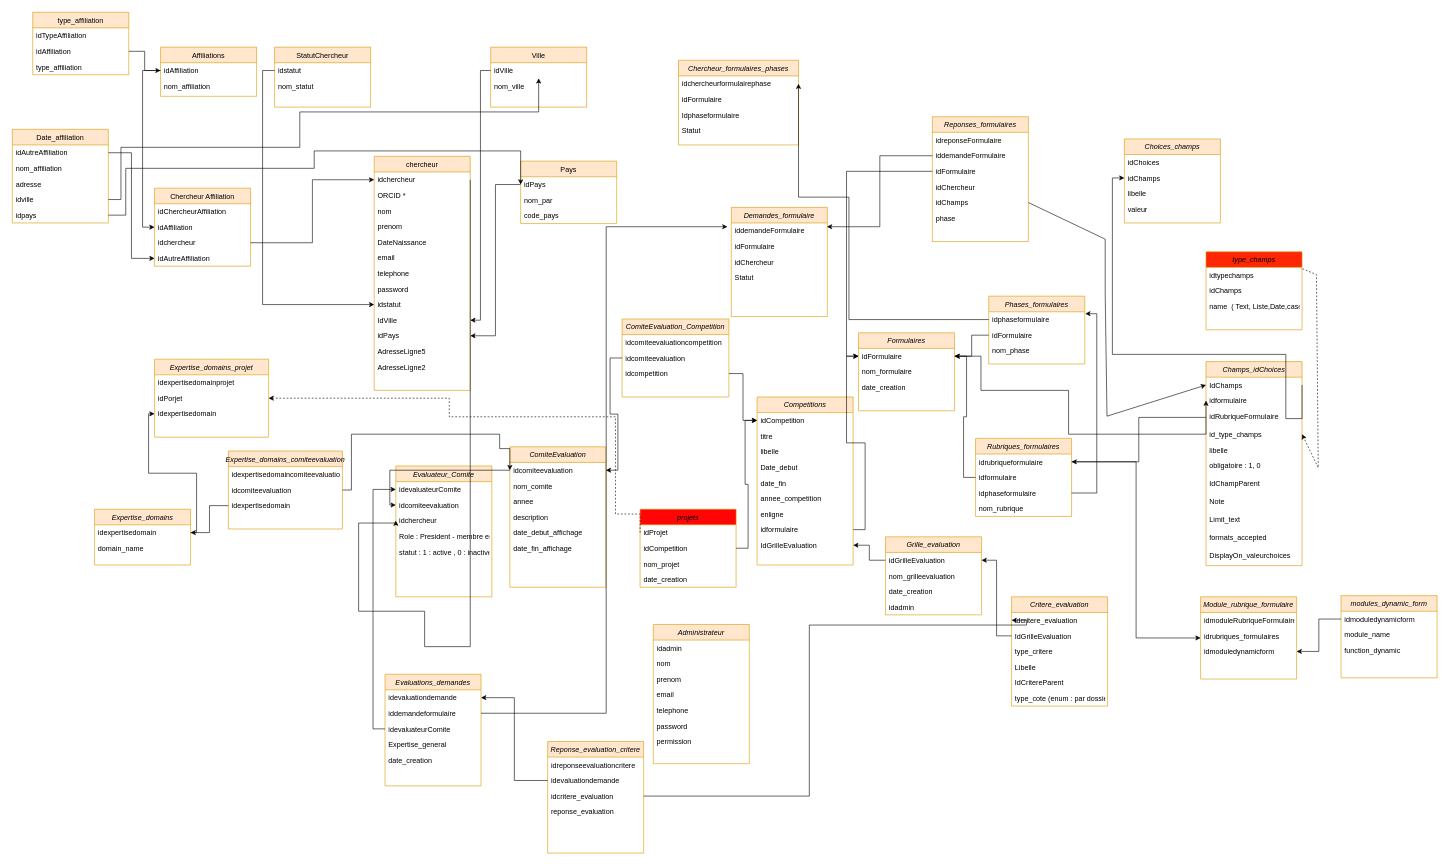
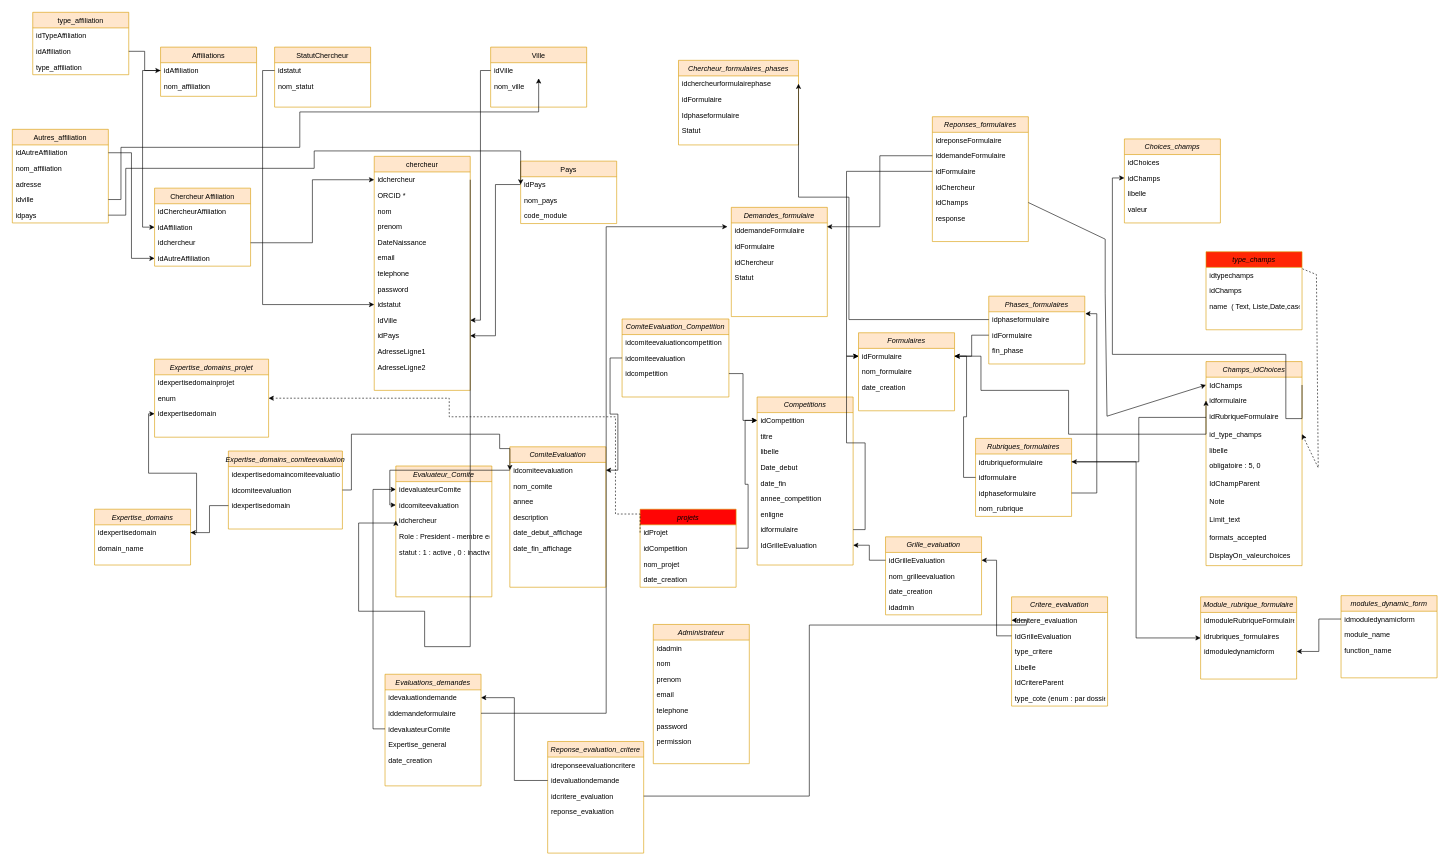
- <mxCell id="140" value="Date_affiliation" style="swimlane;fontStyle=0;align=center;verticalAlign=top;childLayout=stackLayout;horizontal=1;startSize=26;horizontalStack=0;resizeParent=1;resizeLast=0;collapsible=1;marginBottom=0;rounded=0;shadow=0;strokeWidth=1;fillColor=#ffe6cc;strokeColor=#d79b00;" parent="1" vertex="1"><mxGeometry x="20" y="215" width="160" height="156" as="geometry"><mxRectangle x="-290" y="-940" width="160" height="26" as="alternateBounds" /></mxGeometry></mxCell>
+ <mxCell id="140" value="Autres_affiliation" style="swimlane;fontStyle=0;align=center;verticalAlign=top;childLayout=stackLayout;horizontal=1;startSize=26;horizontalStack=0;resizeParent=1;resizeLast=0;collapsible=1;marginBottom=0;rounded=0;shadow=0;strokeWidth=1;fillColor=#ffe6cc;strokeColor=#d79b00;" parent="1" vertex="1"><mxGeometry x="20" y="215" width="160" height="156" as="geometry"><mxRectangle x="-290" y="-940" width="160" height="26" as="alternateBounds" /></mxGeometry></mxCell>
- <mxCell id="36" value="nom_par" style="text;align=left;verticalAlign=top;spacingLeft=4;spacingRight=4;overflow=hidden;rotatable=0;points=[[0,0.5],[1,0.5]];portConstraint=eastwest;rounded=0;shadow=0;html=0;" parent="34" vertex="1"><mxGeometry y="52" width="160" height="26" as="geometry" /></mxCell>
+ <mxCell id="36" value="nom_pays" style="text;align=left;verticalAlign=top;spacingLeft=4;spacingRight=4;overflow=hidden;rotatable=0;points=[[0,0.5],[1,0.5]];portConstraint=eastwest;rounded=0;shadow=0;html=0;" parent="34" vertex="1"><mxGeometry y="52" width="160" height="26" as="geometry" /></mxCell>
- <mxCell id="37" value="code_pays" style="text;align=left;verticalAlign=top;spacingLeft=4;spacingRight=4;overflow=hidden;rotatable=0;points=[[0,0.5],[1,0.5]];portConstraint=eastwest;rounded=0;shadow=0;html=0;" parent="34" vertex="1"><mxGeometry y="78" width="160" height="26" as="geometry" /></mxCell>
+ <mxCell id="37" value="code_module" style="text;align=left;verticalAlign=top;spacingLeft=4;spacingRight=4;overflow=hidden;rotatable=0;points=[[0,0.5],[1,0.5]];portConstraint=eastwest;rounded=0;shadow=0;html=0;" parent="34" vertex="1"><mxGeometry y="78" width="160" height="26" as="geometry" /></mxCell>
- <mxCell id="120" value="phase" style="text;align=left;verticalAlign=top;spacingLeft=4;spacingRight=4;overflow=hidden;rotatable=0;points=[[0,0.5],[1,0.5]];portConstraint=eastwest;rounded=0;shadow=0;html=0;" parent="114" vertex="1"><mxGeometry y="156" width="160" height="26" as="geometry" /></mxCell>
+ <mxCell id="120" value="response" style="text;align=left;verticalAlign=top;spacingLeft=4;spacingRight=4;overflow=hidden;rotatable=0;points=[[0,0.5],[1,0.5]];portConstraint=eastwest;rounded=0;shadow=0;html=0;" parent="114" vertex="1"><mxGeometry y="156" width="160" height="26" as="geometry" /></mxCell>
- <mxCell id="164" value="nom_phase" style="text;align=left;verticalAlign=top;spacingLeft=4;spacingRight=4;overflow=hidden;rotatable=0;points=[[0,0.5],[1,0.5]];portConstraint=eastwest;rounded=0;shadow=0;html=0;" parent="161" vertex="1"><mxGeometry y="78" width="160" height="26" as="geometry" /></mxCell>
+ <mxCell id="164" value="fin_phase" style="text;align=left;verticalAlign=top;spacingLeft=4;spacingRight=4;overflow=hidden;rotatable=0;points=[[0,0.5],[1,0.5]];portConstraint=eastwest;rounded=0;shadow=0;html=0;" parent="161" vertex="1"><mxGeometry y="78" width="160" height="26" as="geometry" /></mxCell>
- <mxCell id="22" value="AdresseLigne5" style="text;align=left;verticalAlign=top;spacingLeft=4;spacingRight=4;overflow=hidden;rotatable=0;points=[[0,0.5],[1,0.5]];portConstraint=eastwest;" parent="10" vertex="1"><mxGeometry y="312" width="160" height="26" as="geometry" /></mxCell>
+ <mxCell id="22" value="AdresseLigne1" style="text;align=left;verticalAlign=top;spacingLeft=4;spacingRight=4;overflow=hidden;rotatable=0;points=[[0,0.5],[1,0.5]];portConstraint=eastwest;" parent="10" vertex="1"><mxGeometry y="312" width="160" height="26" as="geometry" /></mxCell>
- <mxCell id="73" value="idPorjet" style="text;align=left;verticalAlign=top;spacingLeft=4;spacingRight=4;overflow=hidden;rotatable=0;points=[[0,0.5],[1,0.5]];portConstraint=eastwest;rounded=0;shadow=0;html=0;" parent="71" vertex="1"><mxGeometry y="52" width="190" height="26" as="geometry" /></mxCell>
+ <mxCell id="73" value="enum" style="text;align=left;verticalAlign=top;spacingLeft=4;spacingRight=4;overflow=hidden;rotatable=0;points=[[0,0.5],[1,0.5]];portConstraint=eastwest;rounded=0;shadow=0;html=0;" parent="71" vertex="1"><mxGeometry y="52" width="190" height="26" as="geometry" /></mxCell>
- <mxCell id="82" value="obligatoire : 1, 0" style="text;align=left;verticalAlign=top;spacingLeft=4;spacingRight=4;overflow=hidden;rotatable=0;points=[[0,0.5],[1,0.5]];portConstraint=eastwest;rounded=0;shadow=0;html=0;" parent="76" vertex="1"><mxGeometry y="160" width="160" height="30" as="geometry" /></mxCell>
+ <mxCell id="82" value="obligatoire : 5, 0" style="text;align=left;verticalAlign=top;spacingLeft=4;spacingRight=4;overflow=hidden;rotatable=0;points=[[0,0.5],[1,0.5]];portConstraint=eastwest;rounded=0;shadow=0;html=0;" parent="76" vertex="1"><mxGeometry y="160" width="160" height="30" as="geometry" /></mxCell>
- <mxCell id="213" value="function_dynamic" style="text;align=left;verticalAlign=top;spacingLeft=4;spacingRight=4;overflow=hidden;rotatable=0;points=[[0,0.5],[1,0.5]];portConstraint=eastwest;rounded=0;shadow=0;html=0;" parent="210" vertex="1"><mxGeometry y="78" width="160" height="26" as="geometry" /></mxCell>
+ <mxCell id="213" value="function_name" style="text;align=left;verticalAlign=top;spacingLeft=4;spacingRight=4;overflow=hidden;rotatable=0;points=[[0,0.5],[1,0.5]];portConstraint=eastwest;rounded=0;shadow=0;html=0;" parent="210" vertex="1"><mxGeometry y="78" width="160" height="26" as="geometry" /></mxCell>
